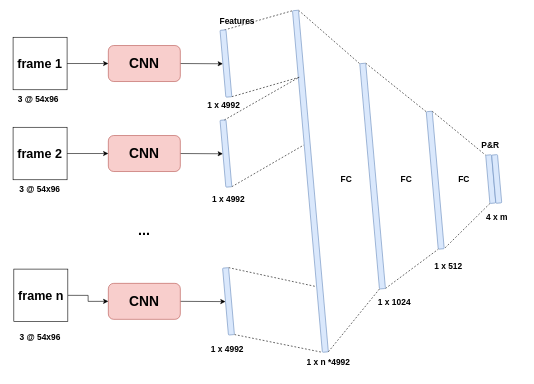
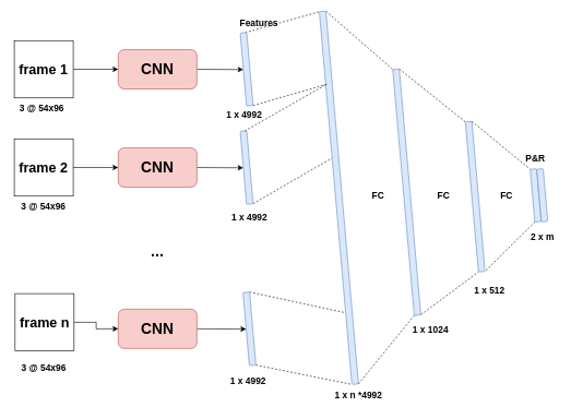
- <mxCell id="13" value="&lt;span style=&quot;font-size: 14px;&quot;&gt;&lt;font style=&quot;font-size: 14px;&quot;&gt;4 x m&lt;/font&gt;&lt;/span&gt;" style="text;html=1;strokeColor=none;fillColor=none;align=center;verticalAlign=middle;whiteSpace=wrap;rounded=0;fontStyle=1;fontSize=14;" parent="1" vertex="1"><mxGeometry x="797.73" y="346.62" width="60" height="30" as="geometry" /></mxCell>
+ <mxCell id="13" value="&lt;span style=&quot;font-size: 14px;&quot;&gt;&lt;font style=&quot;font-size: 14px;&quot;&gt;2 x m&lt;/font&gt;&lt;/span&gt;" style="text;html=1;strokeColor=none;fillColor=none;align=center;verticalAlign=middle;whiteSpace=wrap;rounded=0;fontStyle=1;fontSize=14;" parent="1" vertex="1"><mxGeometry x="797.73" y="346.62" width="60" height="30" as="geometry" /></mxCell>
